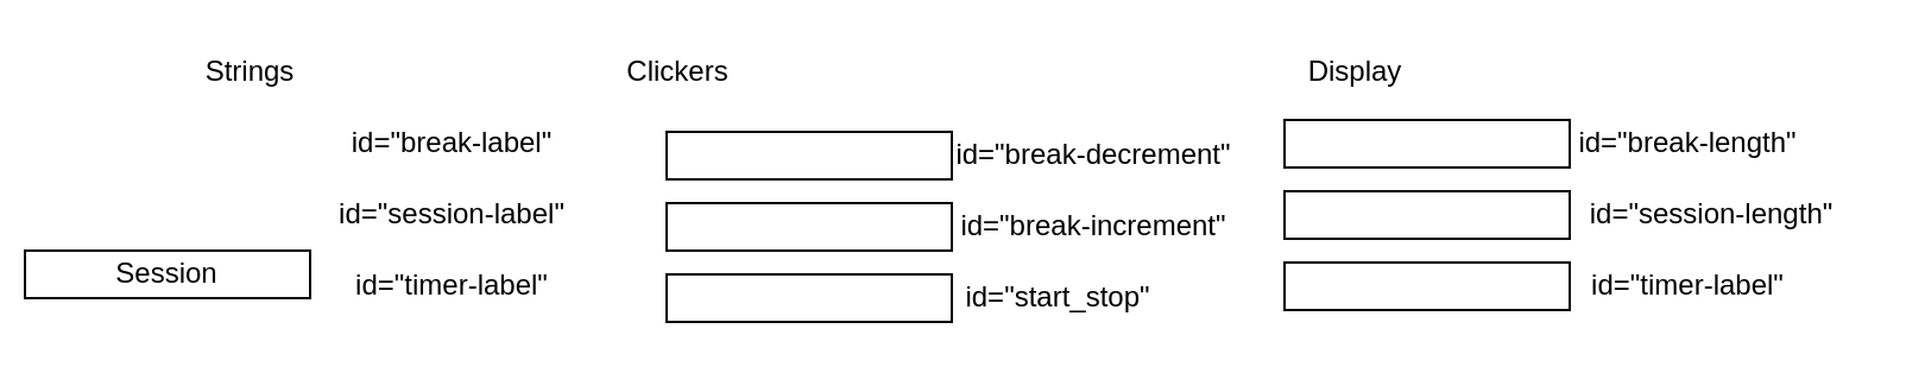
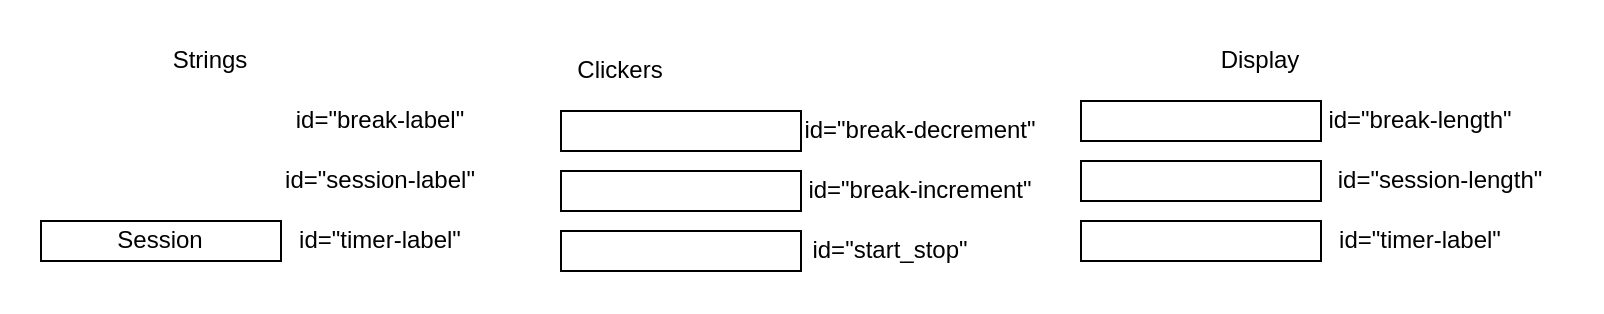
- <mxCell id="7" value="Clickers" style="text;html=1;strokeColor=none;fillColor=none;align=center;verticalAlign=middle;whiteSpace=wrap;rounded=0;" vertex="1" parent="1"><mxGeometry x="255" y="20" width="60" height="20" as="geometry" /></mxCell>
+ <mxCell id="7" value="Clickers" style="text;html=1;strokeColor=none;fillColor=none;align=center;verticalAlign=middle;whiteSpace=wrap;rounded=0;" vertex="1" parent="1"><mxGeometry x="280" y="25" width="60" height="20" as="geometry" /></mxCell>
- <mxCell id="14" value="Display" style="text;html=1;strokeColor=none;fillColor=none;align=center;verticalAlign=middle;whiteSpace=wrap;rounded=0;" vertex="1" parent="1"><mxGeometry x="540" y="20" width="60" height="20" as="geometry" /></mxCell>
+ <mxCell id="14" value="Display" style="text;html=1;strokeColor=none;fillColor=none;align=center;verticalAlign=middle;whiteSpace=wrap;rounded=0;" vertex="1" parent="1"><mxGeometry x="600" y="20" width="60" height="20" as="geometry" /></mxCell>
- <mxCell id="3" value="Session" style="rounded=0;whiteSpace=wrap;html=1;" vertex="1" parent="1"><mxGeometry x="10" y="105" width="120" height="20" as="geometry" /></mxCell>
+ <mxCell id="3" value="Session" style="rounded=0;whiteSpace=wrap;html=1;" vertex="1" parent="1"><mxGeometry x="20" y="110" width="120" height="20" as="geometry" /></mxCell>
